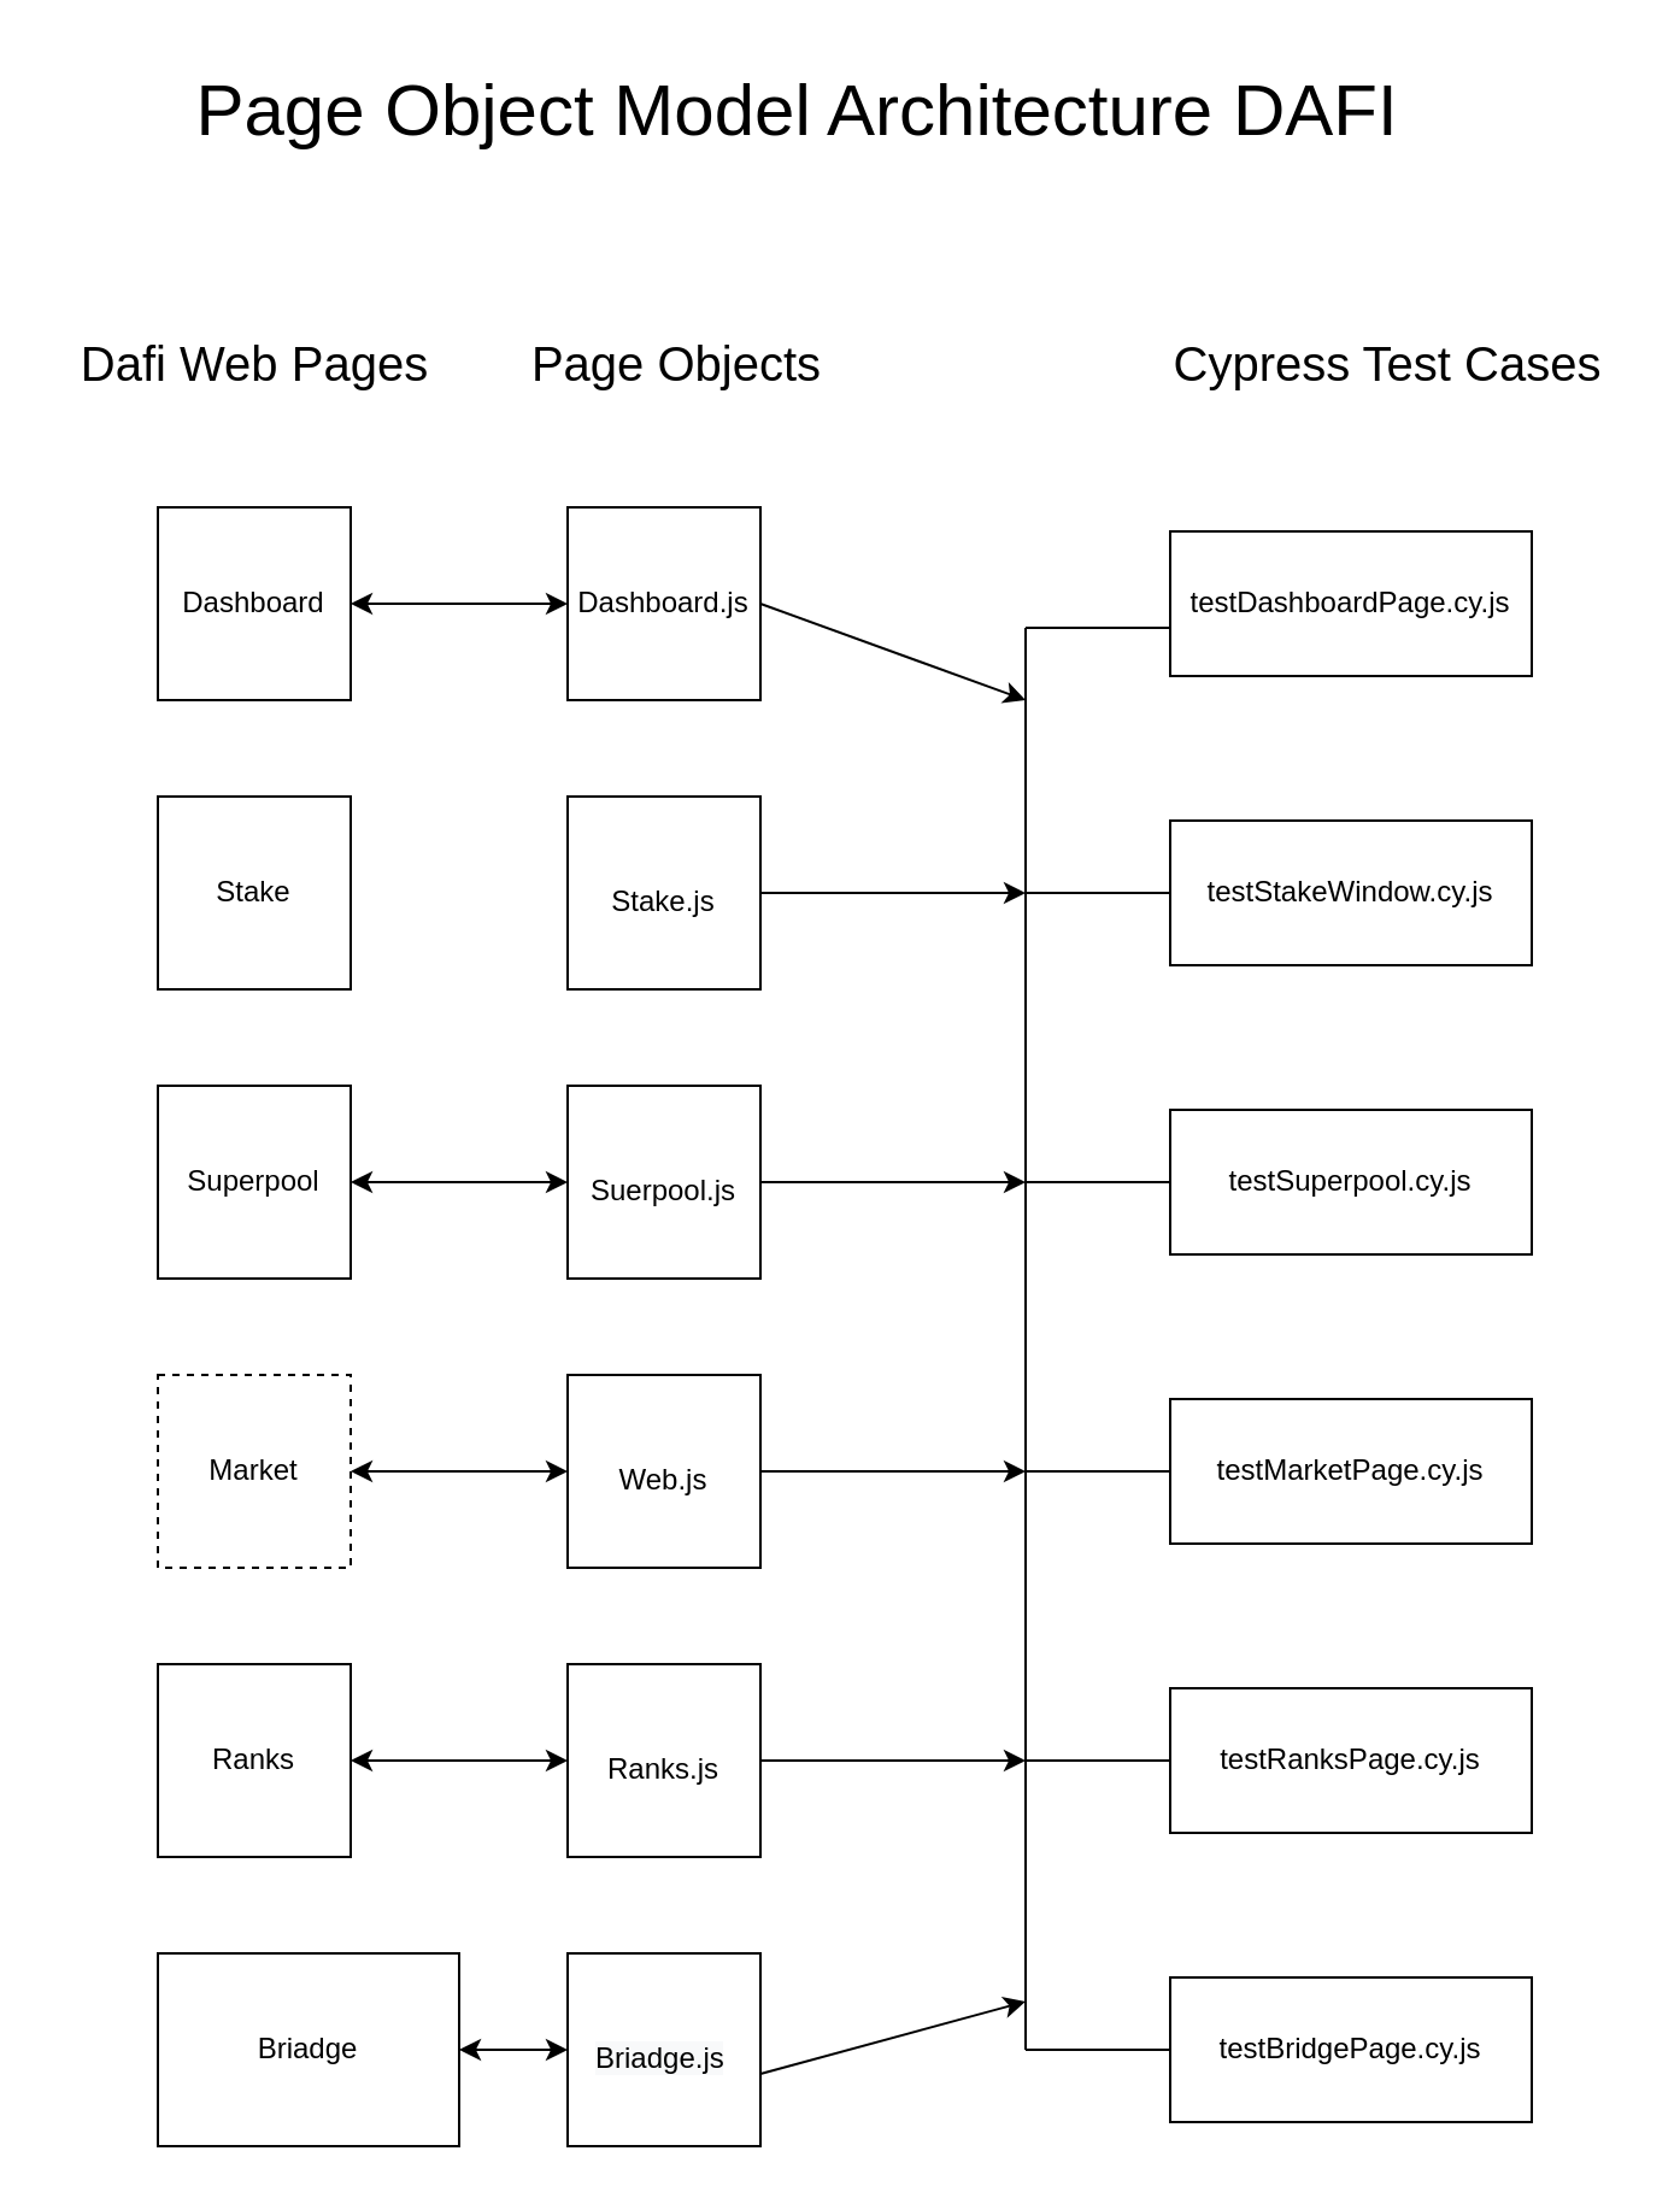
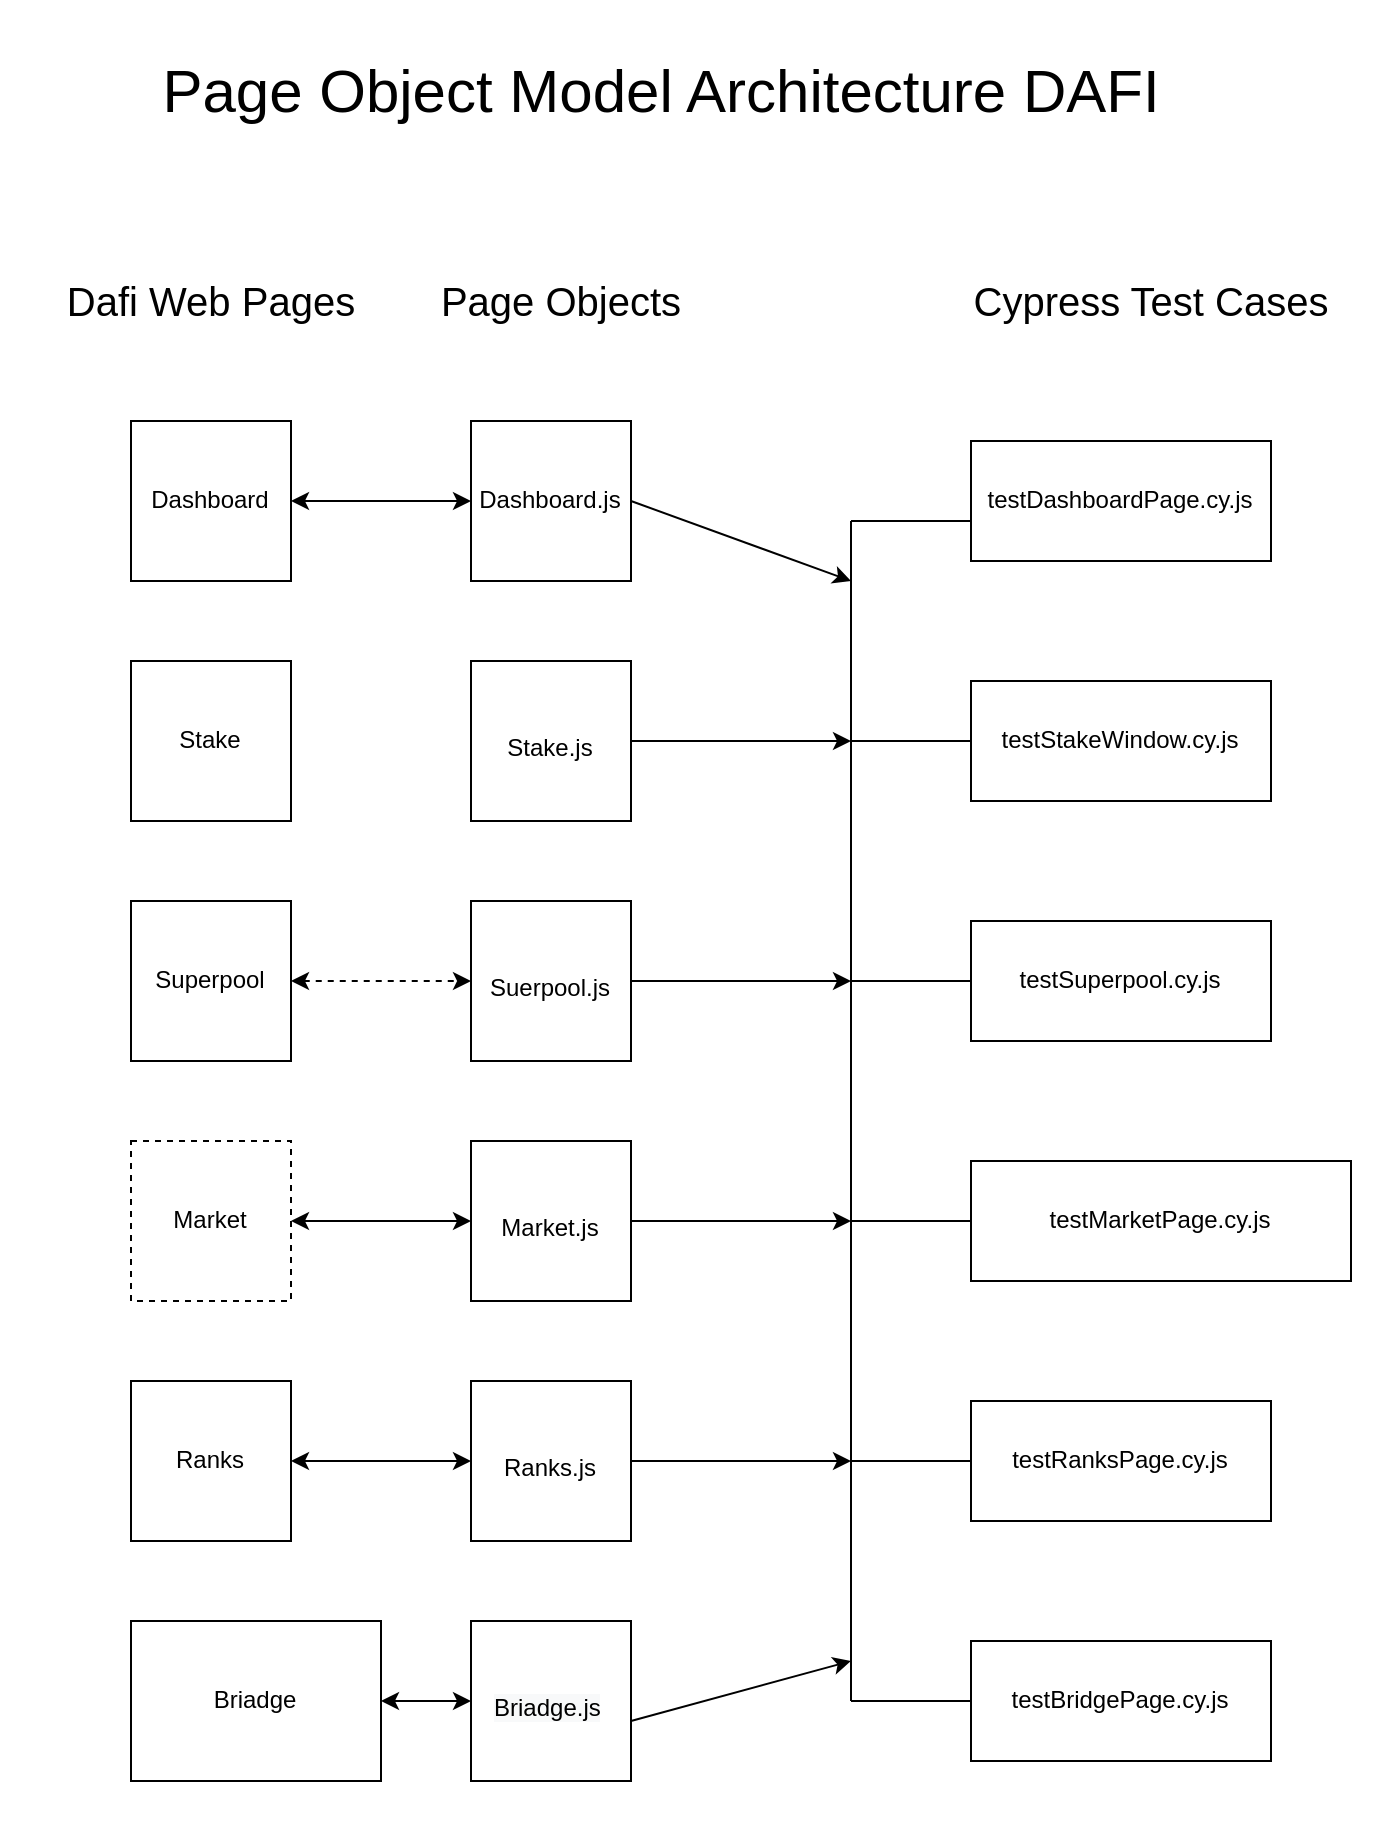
- <mxCell id="25" value="" style="endArrow=classic;startArrow=classic;html=1;rounded=0;fontSize=12;fontColor=#000000;exitX=1;exitY=0.5;exitDx=0;exitDy=0;entryX=0;entryY=0.5;entryDx=0;entryDy=0;" edge="1" parent="1" source="4" target="11"><mxGeometry width="50" height="50" relative="1" as="geometry"><mxPoint x="345" y="670" as="sourcePoint" /><mxPoint x="395" y="620" as="targetPoint" /></mxGeometry></mxCell>
+ <mxCell id="25" value="" style="endArrow=classic;startArrow=classic;html=1;rounded=0;fontSize=12;fontColor=#000000;exitX=1;exitY=0.5;exitDx=0;exitDy=0;entryX=0;entryY=0.5;entryDx=0;entryDy=0;dashed=1;" edge="1" parent="1" source="4" target="11"><mxGeometry width="50" height="50" relative="1" as="geometry"><mxPoint x="345" y="670" as="sourcePoint" /><mxPoint x="395" y="620" as="targetPoint" /></mxGeometry></mxCell>
- <mxCell id="12" value="&lt;font style=&quot;font-size: 12px;&quot;&gt;Web.js&lt;/font&gt;" style="whiteSpace=wrap;html=1;aspect=fixed;fontSize=20;" vertex="1" parent="1"><mxGeometry x="235" y="570" width="80" height="80" as="geometry" /></mxCell>
+ <mxCell id="12" value="&lt;font style=&quot;font-size: 12px;&quot;&gt;Market.js&lt;/font&gt;" style="whiteSpace=wrap;html=1;aspect=fixed;fontSize=20;" vertex="1" parent="1"><mxGeometry x="235" y="570" width="80" height="80" as="geometry" /></mxCell>
- <mxCell id="20" value="testMarketPage.cy.js" style="rounded=0;whiteSpace=wrap;html=1;fontSize=12;" vertex="1" parent="1"><mxGeometry x="485" y="580" width="150" height="60" as="geometry" /></mxCell>
+ <mxCell id="20" value="testMarketPage.cy.js" style="rounded=0;whiteSpace=wrap;html=1;fontSize=12;" vertex="1" parent="1"><mxGeometry x="485" y="580" width="190" height="60" as="geometry" /></mxCell>
